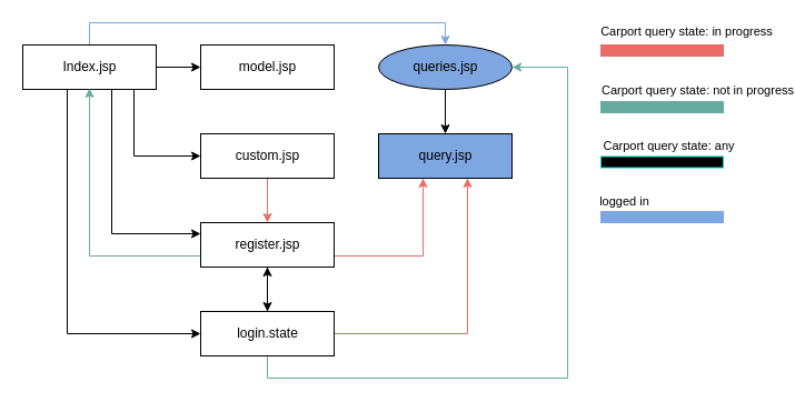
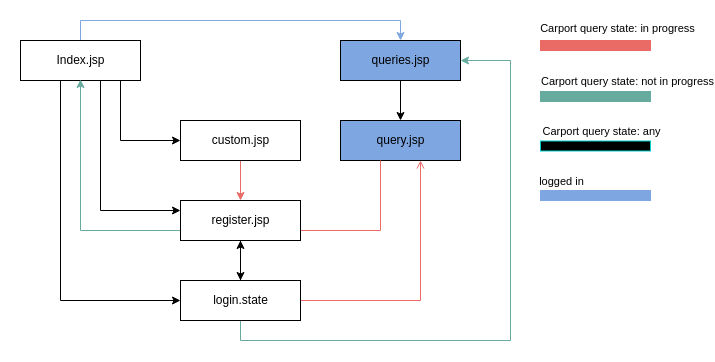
- <mxCell id="9" style="edgeStyle=orthogonalEdgeStyle;rounded=0;orthogonalLoop=1;jettySize=auto;html=1;strokeColor=#000000;" edge="1" parent="1" source="14" target="15"><mxGeometry relative="1" as="geometry" /></mxCell>
- <mxCell id="15" value="model.jsp" style="html=1;fillColor=#FFFFFF;" parent="1" vertex="1"><mxGeometry x="180" y="40" width="120" height="40" as="geometry" /></mxCell>
- <mxCell id="7" value="queries.jsp" style="ellipse;html=1;fillColor=#7EA6E0;" parent="1" vertex="1"><mxGeometry x="340" y="40" width="120" height="40" as="geometry" /></mxCell>
+ <mxCell id="7" value="queries.jsp" style="html=1;fillColor=#7EA6E0;" parent="1" vertex="1"><mxGeometry x="340" y="40" width="120" height="40" as="geometry" /></mxCell>
- <mxCell id="19" style="edgeStyle=orthogonalEdgeStyle;rounded=0;orthogonalLoop=1;jettySize=auto;html=1;strokeColor=#EA6B66;" edge="1" parent="1" source="25" target="8"><mxGeometry relative="1" as="geometry"><Array as="points"><mxPoint x="380" y="230" /></Array></mxGeometry></mxCell>
+ <mxCell id="19" style="edgeStyle=orthogonalEdgeStyle;rounded=0;orthogonalLoop=1;jettySize=auto;html=1;strokeColor=#EA6B66;endArrow=none;" edge="1" parent="1" source="25" target="8"><mxGeometry relative="1" as="geometry"><Array as="points"><mxPoint x="380" y="230" /></Array></mxGeometry></mxCell>
- <mxCell id="3" style="edgeStyle=orthogonalEdgeStyle;rounded=0;orthogonalLoop=1;jettySize=auto;html=1;strokeColor=#EA6B66;" edge="1" parent="1" source="5" target="8"><mxGeometry relative="1" as="geometry"><Array as="points"><mxPoint x="420" y="300" /></Array></mxGeometry></mxCell>
+ <mxCell id="3" style="edgeStyle=orthogonalEdgeStyle;rounded=0;orthogonalLoop=1;jettySize=auto;html=1;strokeColor=#EA6B66;endArrow=open;" edge="1" parent="1" source="5" target="8"><mxGeometry relative="1" as="geometry"><Array as="points"><mxPoint x="420" y="300" /></Array></mxGeometry></mxCell>
